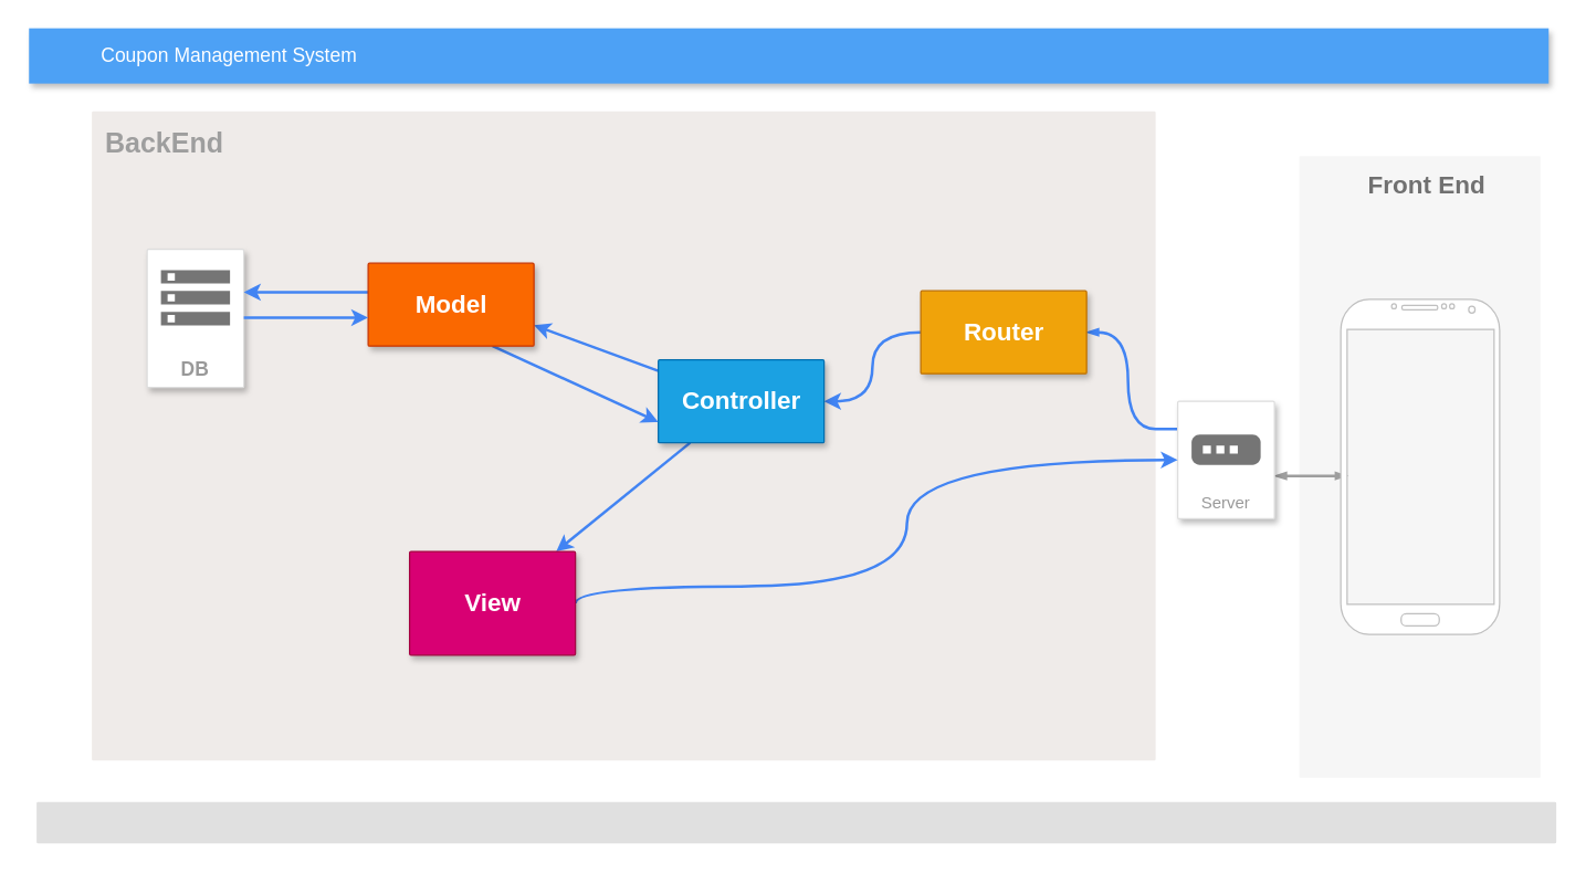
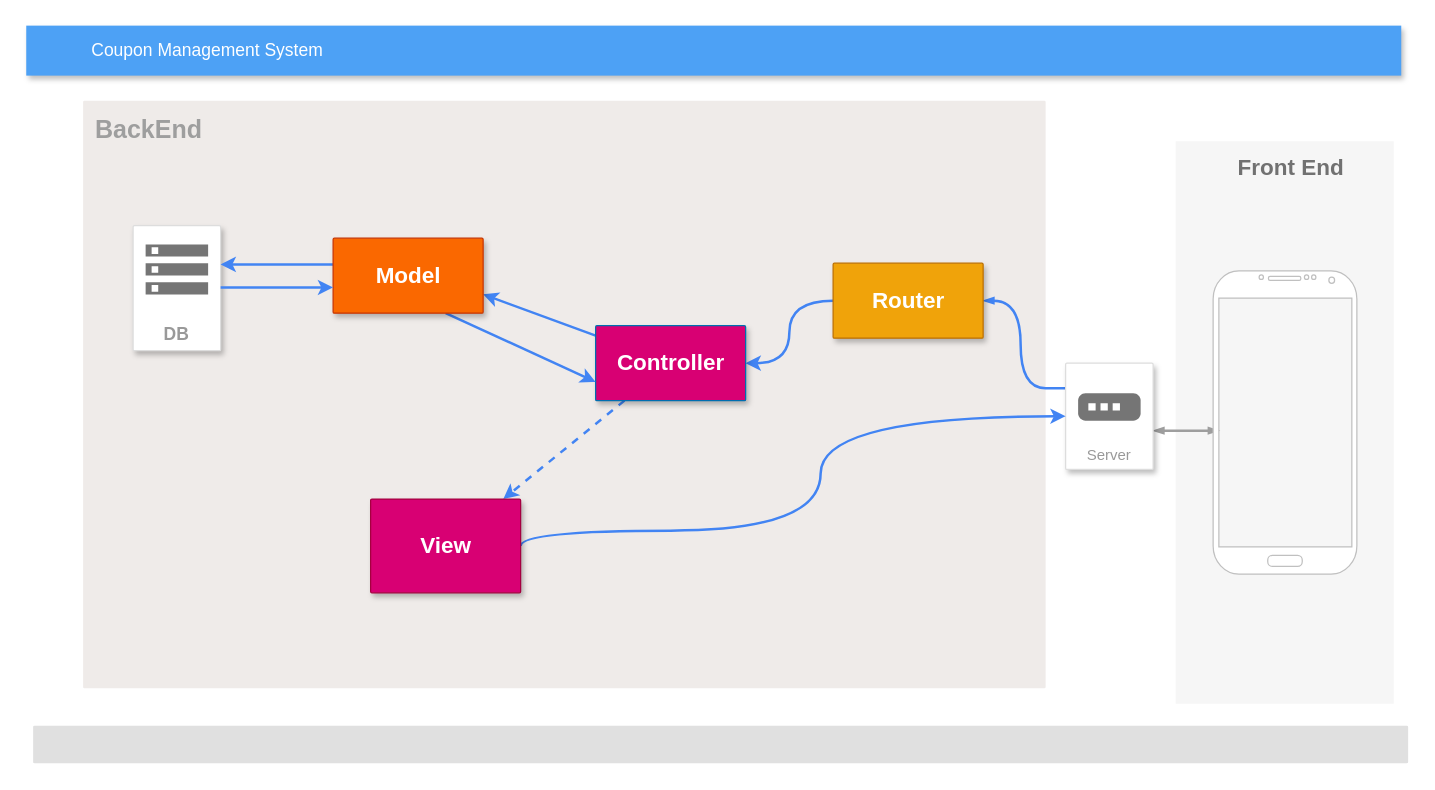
- <mxCell id="17" value="&lt;font size=&quot;1&quot; color=&quot;#ffffff&quot;&gt;&lt;b style=&quot;font-size: 18px;&quot;&gt;Controller&lt;/b&gt;&lt;/font&gt;" style="strokeColor=#006EAF;fillColor=#1ba1e2;shadow=1;strokeWidth=1;rounded=1;absoluteArcSize=1;arcSize=2;fontSize=17;align=center;html=1;fontColor=#ffffff;" vertex="1" parent="1"><mxGeometry x="476" y="260" width="120" height="60" as="geometry" /></mxCell>
+ <mxCell id="17" value="&lt;font size=&quot;1&quot; color=&quot;#ffffff&quot;&gt;&lt;b style=&quot;font-size: 18px;&quot;&gt;Controller&lt;/b&gt;&lt;/font&gt;" style="strokeColor=#006EAF;fillColor=#d80073;shadow=1;strokeWidth=1;rounded=1;absoluteArcSize=1;arcSize=2;fontSize=17;align=center;html=1;fontColor=#ffffff;" vertex="1" parent="1"><mxGeometry x="476" y="260" width="120" height="60" as="geometry" /></mxCell>
- <mxCell id="16" style="edgeStyle=none;rounded=0;orthogonalLoop=1;jettySize=auto;html=1;strokeColor=#4284F3;strokeWidth=2;fontSize=18;fontColor=#FFFFFF;startArrow=none;startFill=0;endArrow=classic;endFill=1;elbow=vertical;" edge="1" parent="1" source="17" target="19"><mxGeometry relative="1" as="geometry" /></mxCell>
+ <mxCell id="16" style="edgeStyle=none;rounded=0;orthogonalLoop=1;jettySize=auto;html=1;strokeColor=#4284F3;strokeWidth=2;fontSize=18;fontColor=#FFFFFF;startArrow=none;startFill=0;endArrow=classic;endFill=1;elbow=vertical;dashed=1;" edge="1" parent="1" source="17" target="19"><mxGeometry relative="1" as="geometry" /></mxCell>
